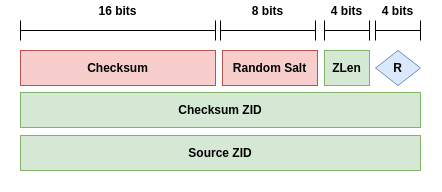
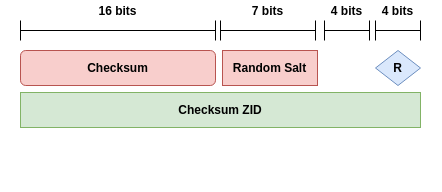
- <mxCell id="7" value="8 bits" style="shape=crossbar;whiteSpace=wrap;html=1;rounded=1;verticalAlign=bottom;labelPosition=center;verticalLabelPosition=top;align=center;fontStyle=1" parent="1" vertex="1"><mxGeometry x="220" y="20" width="95" height="20" as="geometry" /></mxCell>
+ <mxCell id="7" value="7 bits" style="shape=crossbar;whiteSpace=wrap;html=1;rounded=1;verticalAlign=bottom;labelPosition=center;verticalLabelPosition=top;align=center;fontStyle=1" parent="1" vertex="1"><mxGeometry x="220" y="20" width="95" height="20" as="geometry" /></mxCell>
- <mxCell id="2" value="Checksum" style="rounded=0;whiteSpace=wrap;html=1;fillColor=#f8cecc;strokeColor=#b85450;fontStyle=1" parent="1" vertex="1"><mxGeometry x="20" y="50" width="195" height="35" as="geometry" /></mxCell>
+ <mxCell id="2" value="Checksum" style="whiteSpace=wrap;html=1;fillColor=#f8cecc;strokeColor=#b85450;fontStyle=1;rounded=1;" parent="1" vertex="1"><mxGeometry x="20" y="50" width="195" height="35" as="geometry" /></mxCell>
- <mxCell id="3" value="ZLen" style="rounded=0;whiteSpace=wrap;html=1;fillColor=#d5e8d4;strokeColor=#82b366;fontStyle=1" parent="1" vertex="1"><mxGeometry x="324" y="50" width="45" height="35" as="geometry" /></mxCell>
- <mxCell id="5" value="Source ZID" style="rounded=0;whiteSpace=wrap;html=1;fillColor=#d5e8d4;strokeColor=#82b366;fontStyle=1" parent="1" vertex="1"><mxGeometry x="20" y="135" width="400" height="35" as="geometry" /></mxCell>
